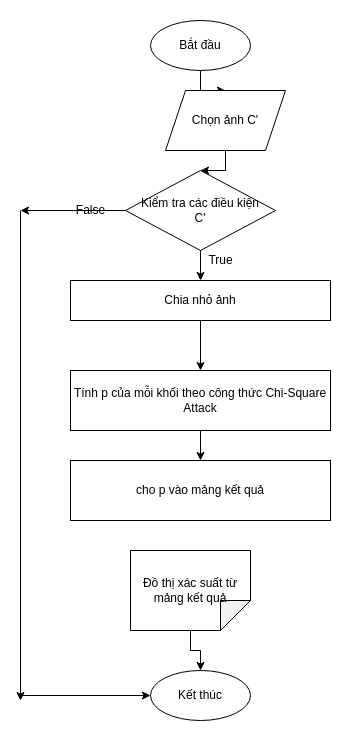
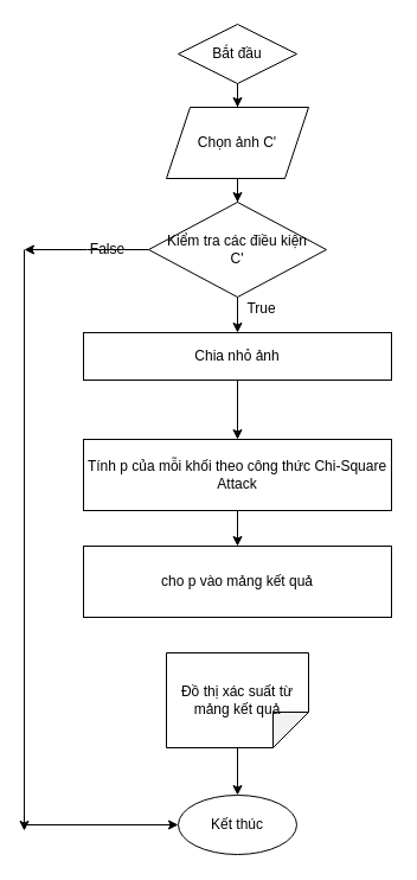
- <mxCell id="3" value="Bắt đầu" style="ellipse;whiteSpace=wrap;html=1;" vertex="1" parent="1"><mxGeometry x="150" y="20" width="100" height="50" as="geometry" /></mxCell>
+ <mxCell id="3" value="Bắt đầu" style="rhombus;whiteSpace=wrap;html=1;" vertex="1" parent="1"><mxGeometry x="150" y="20" width="100" height="50" as="geometry" /></mxCell>
- <mxCell id="5" value="Chọn ảnh C'" style="shape=parallelogram;perimeter=parallelogramPerimeter;whiteSpace=wrap;html=1;fixedSize=1;" vertex="1" parent="1"><mxGeometry x="165" y="90" width="120" height="60" as="geometry" /></mxCell>
+ <mxCell id="5" value="Chọn ảnh C'" style="shape=parallelogram;perimeter=parallelogramPerimeter;whiteSpace=wrap;html=1;fixedSize=1;" vertex="1" parent="1"><mxGeometry x="140" y="90" width="120" height="60" as="geometry" /></mxCell>
- <mxCell id="16" value="Đồ thị xác suất từ mảng kết quả" style="shape=note;whiteSpace=wrap;html=1;backgroundOutline=1;darkOpacity=0.05;direction=south;" vertex="1" parent="1"><mxGeometry x="130" y="550" width="120" height="80" as="geometry" /></mxCell>
+ <mxCell id="16" value="Đồ thị xác suất từ mảng kết quả" style="shape=note;whiteSpace=wrap;html=1;backgroundOutline=1;darkOpacity=0.05;direction=south;" vertex="1" parent="1"><mxGeometry x="140" y="550" width="120" height="80" as="geometry" /></mxCell>
